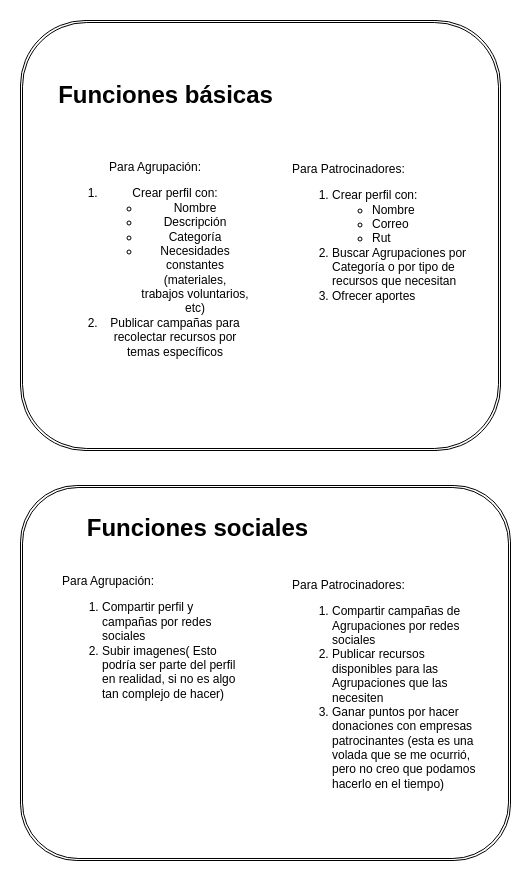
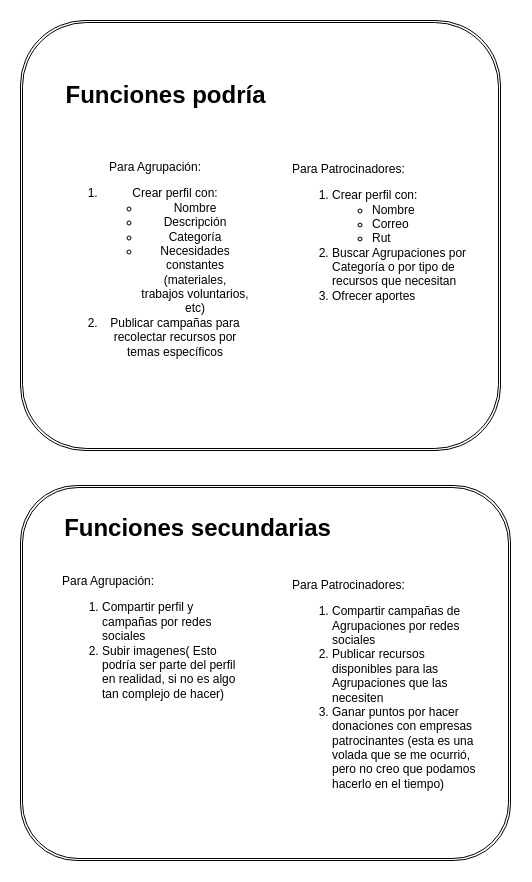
- <mxCell id="3" value="Funciones básicas" style="text;strokeColor=none;fillColor=none;html=1;fontSize=24;fontStyle=1;verticalAlign=middle;align=center;" vertex="1" parent="1"><mxGeometry x="40" y="75" width="250" height="40" as="geometry" /></mxCell>
+ <mxCell id="3" value="Funciones podría" style="text;strokeColor=none;fillColor=none;html=1;fontSize=24;fontStyle=1;verticalAlign=middle;align=center;" vertex="1" parent="1"><mxGeometry x="40" y="75" width="250" height="40" as="geometry" /></mxCell>
- <mxCell id="7" value="Funciones sociales" style="text;strokeColor=none;fillColor=none;html=1;fontSize=24;fontStyle=1;verticalAlign=middle;align=center;" vertex="1" parent="1"><mxGeometry x="34" y="507.5" width="326" height="40" as="geometry" /></mxCell>
+ <mxCell id="7" value="Funciones secundarias" style="text;strokeColor=none;fillColor=none;html=1;fontSize=24;fontStyle=1;verticalAlign=middle;align=center;" vertex="1" parent="1"><mxGeometry x="34" y="507.5" width="326" height="40" as="geometry" /></mxCell>
